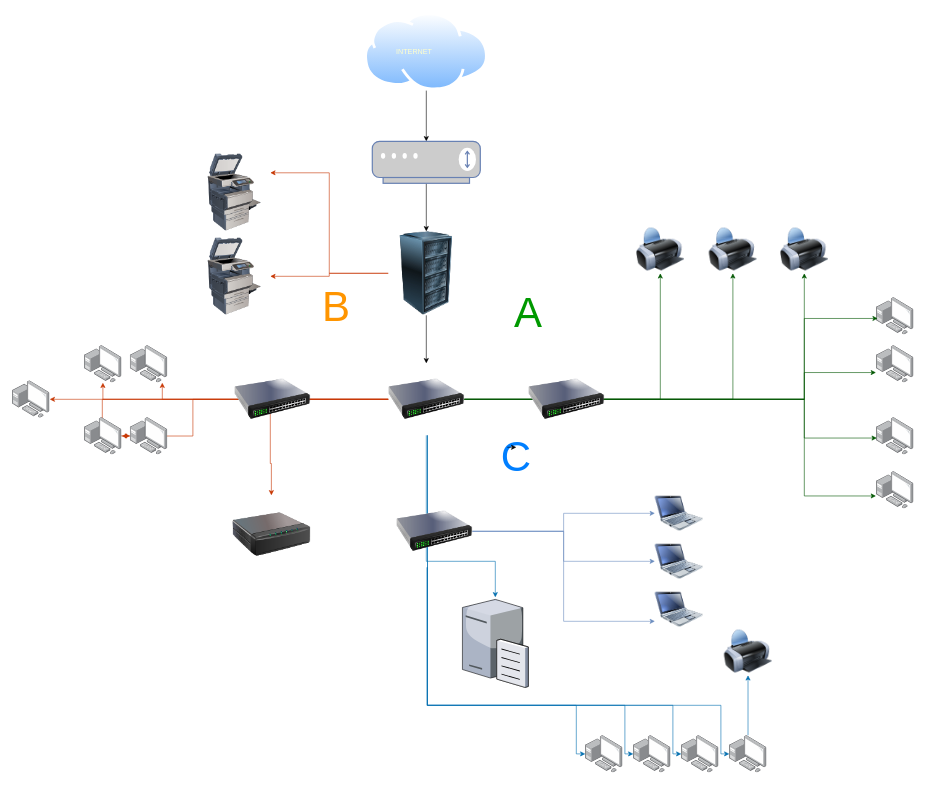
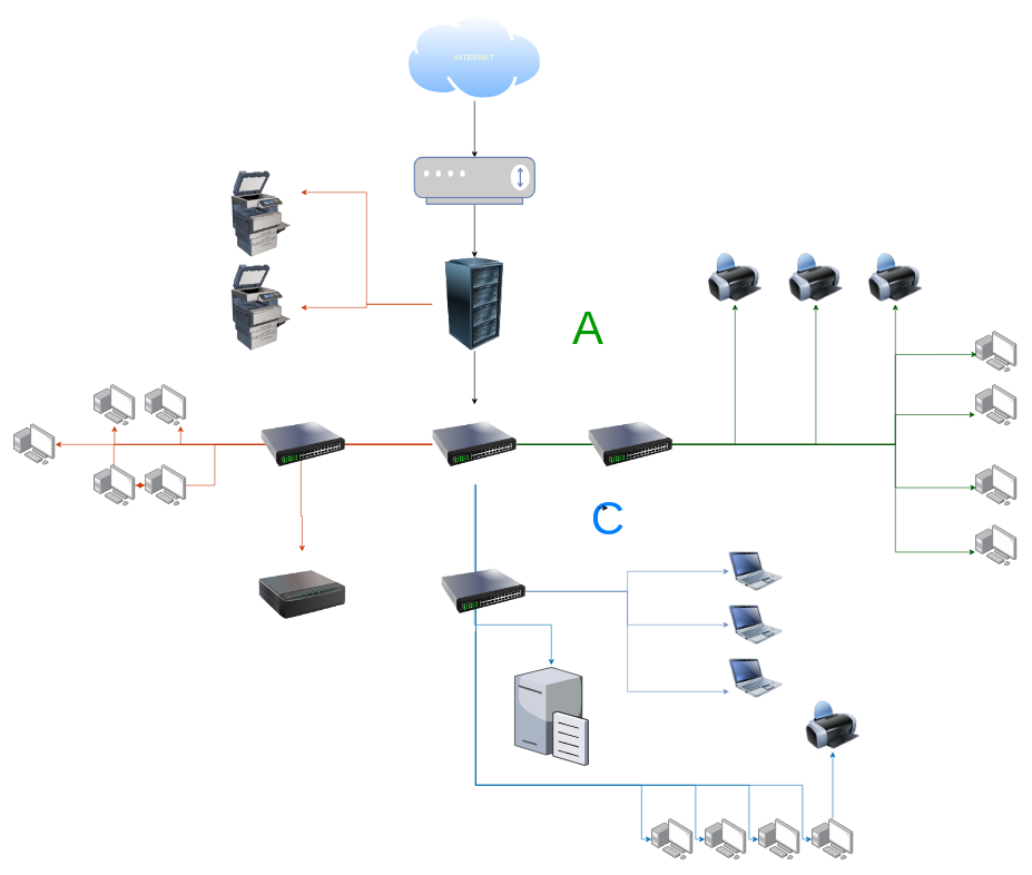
- <mxCell id="15" value="INTERNET" style="text;strokeColor=none;align=center;fillColor=none;html=1;verticalAlign=middle;whiteSpace=wrap;rounded=0;fontColor=#FFFFCC;" parent="1" vertex="1"><mxGeometry x="625" y="35" width="130" height="101" as="geometry" /></mxCell>
+ <mxCell id="15" value="INTERNET" style="text;strokeColor=none;align=center;fillColor=none;html=1;verticalAlign=middle;whiteSpace=wrap;rounded=0;fontColor=#FFFFCC;" parent="1" vertex="1"><mxGeometry x="645" y="35" width="130" height="101" as="geometry" /></mxCell>
- <mxCell id="45" value="&lt;span style=&quot;font-size: 70px;&quot;&gt;B&lt;/span&gt;" style="text;strokeColor=none;align=center;fillColor=none;html=1;verticalAlign=middle;whiteSpace=wrap;rounded=0;fontColor=#ff9500;" parent="1" vertex="1"><mxGeometry x="530" y="495" width="60" height="30" as="geometry" /></mxCell>
- <mxCell id="44" value="&lt;font style=&quot;font-size: 70px;&quot;&gt;A&lt;/font&gt;" style="text;align=center;html=1;verticalAlign=middle;whiteSpace=wrap;rounded=0;fontColor=#009900;" parent="1" vertex="1"><mxGeometry x="850" y="505" width="60" height="30" as="geometry" /></mxCell>
+ <mxCell id="44" value="&lt;font style=&quot;font-size: 70px;&quot;&gt;A&lt;/font&gt;" style="text;align=center;html=1;verticalAlign=middle;whiteSpace=wrap;rounded=0;fontColor=#009900;" parent="1" vertex="1"><mxGeometry x="850" y="475" width="60" height="30" as="geometry" /></mxCell>
- <mxCell id="48" value="&lt;font style=&quot;font-size: 70px;&quot;&gt;C&lt;/font&gt;" style="text;align=center;html=1;verticalAlign=middle;whiteSpace=wrap;rounded=0;labelBackgroundColor=default;fontColor=#007FFF;" parent="1" vertex="1"><mxGeometry x="830" y="745" width="60" height="30" as="geometry" /></mxCell>
+ <mxCell id="48" value="&lt;font style=&quot;font-size: 70px;&quot;&gt;C&lt;/font&gt;" style="text;align=center;html=1;verticalAlign=middle;whiteSpace=wrap;rounded=0;labelBackgroundColor=default;fontColor=#007FFF;" parent="1" vertex="1"><mxGeometry x="880" y="760" width="60" height="30" as="geometry" /></mxCell>
